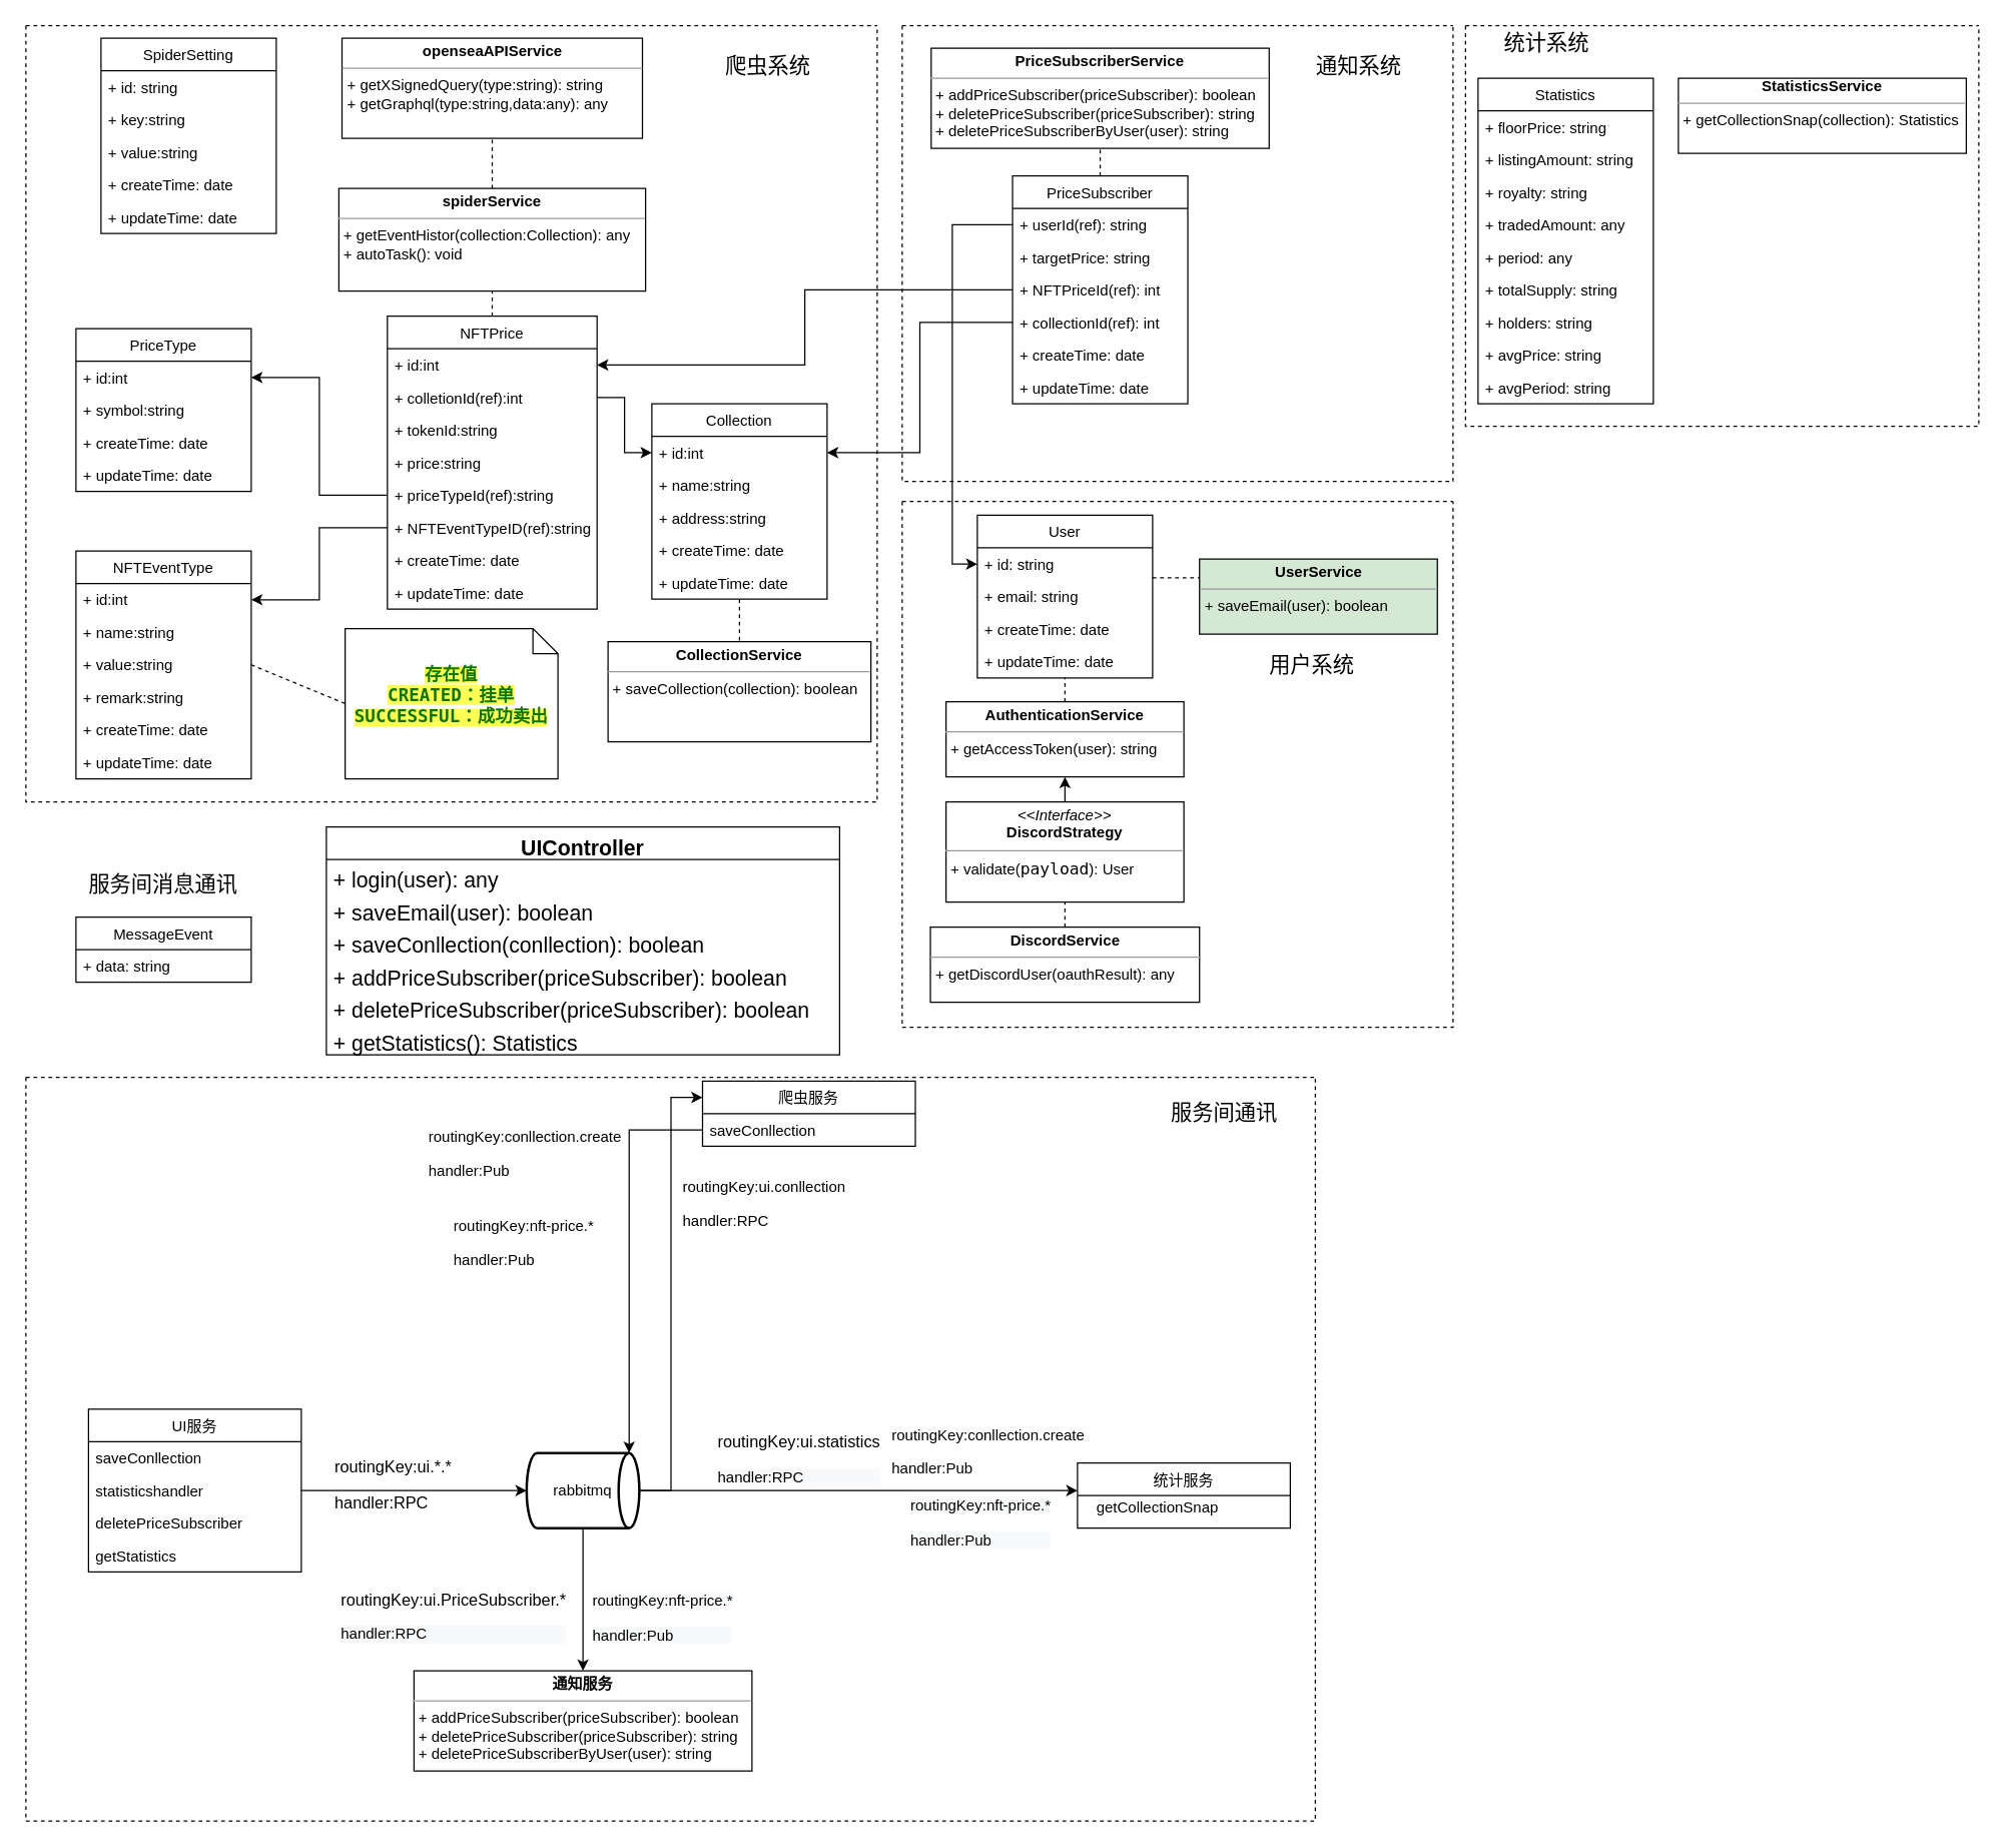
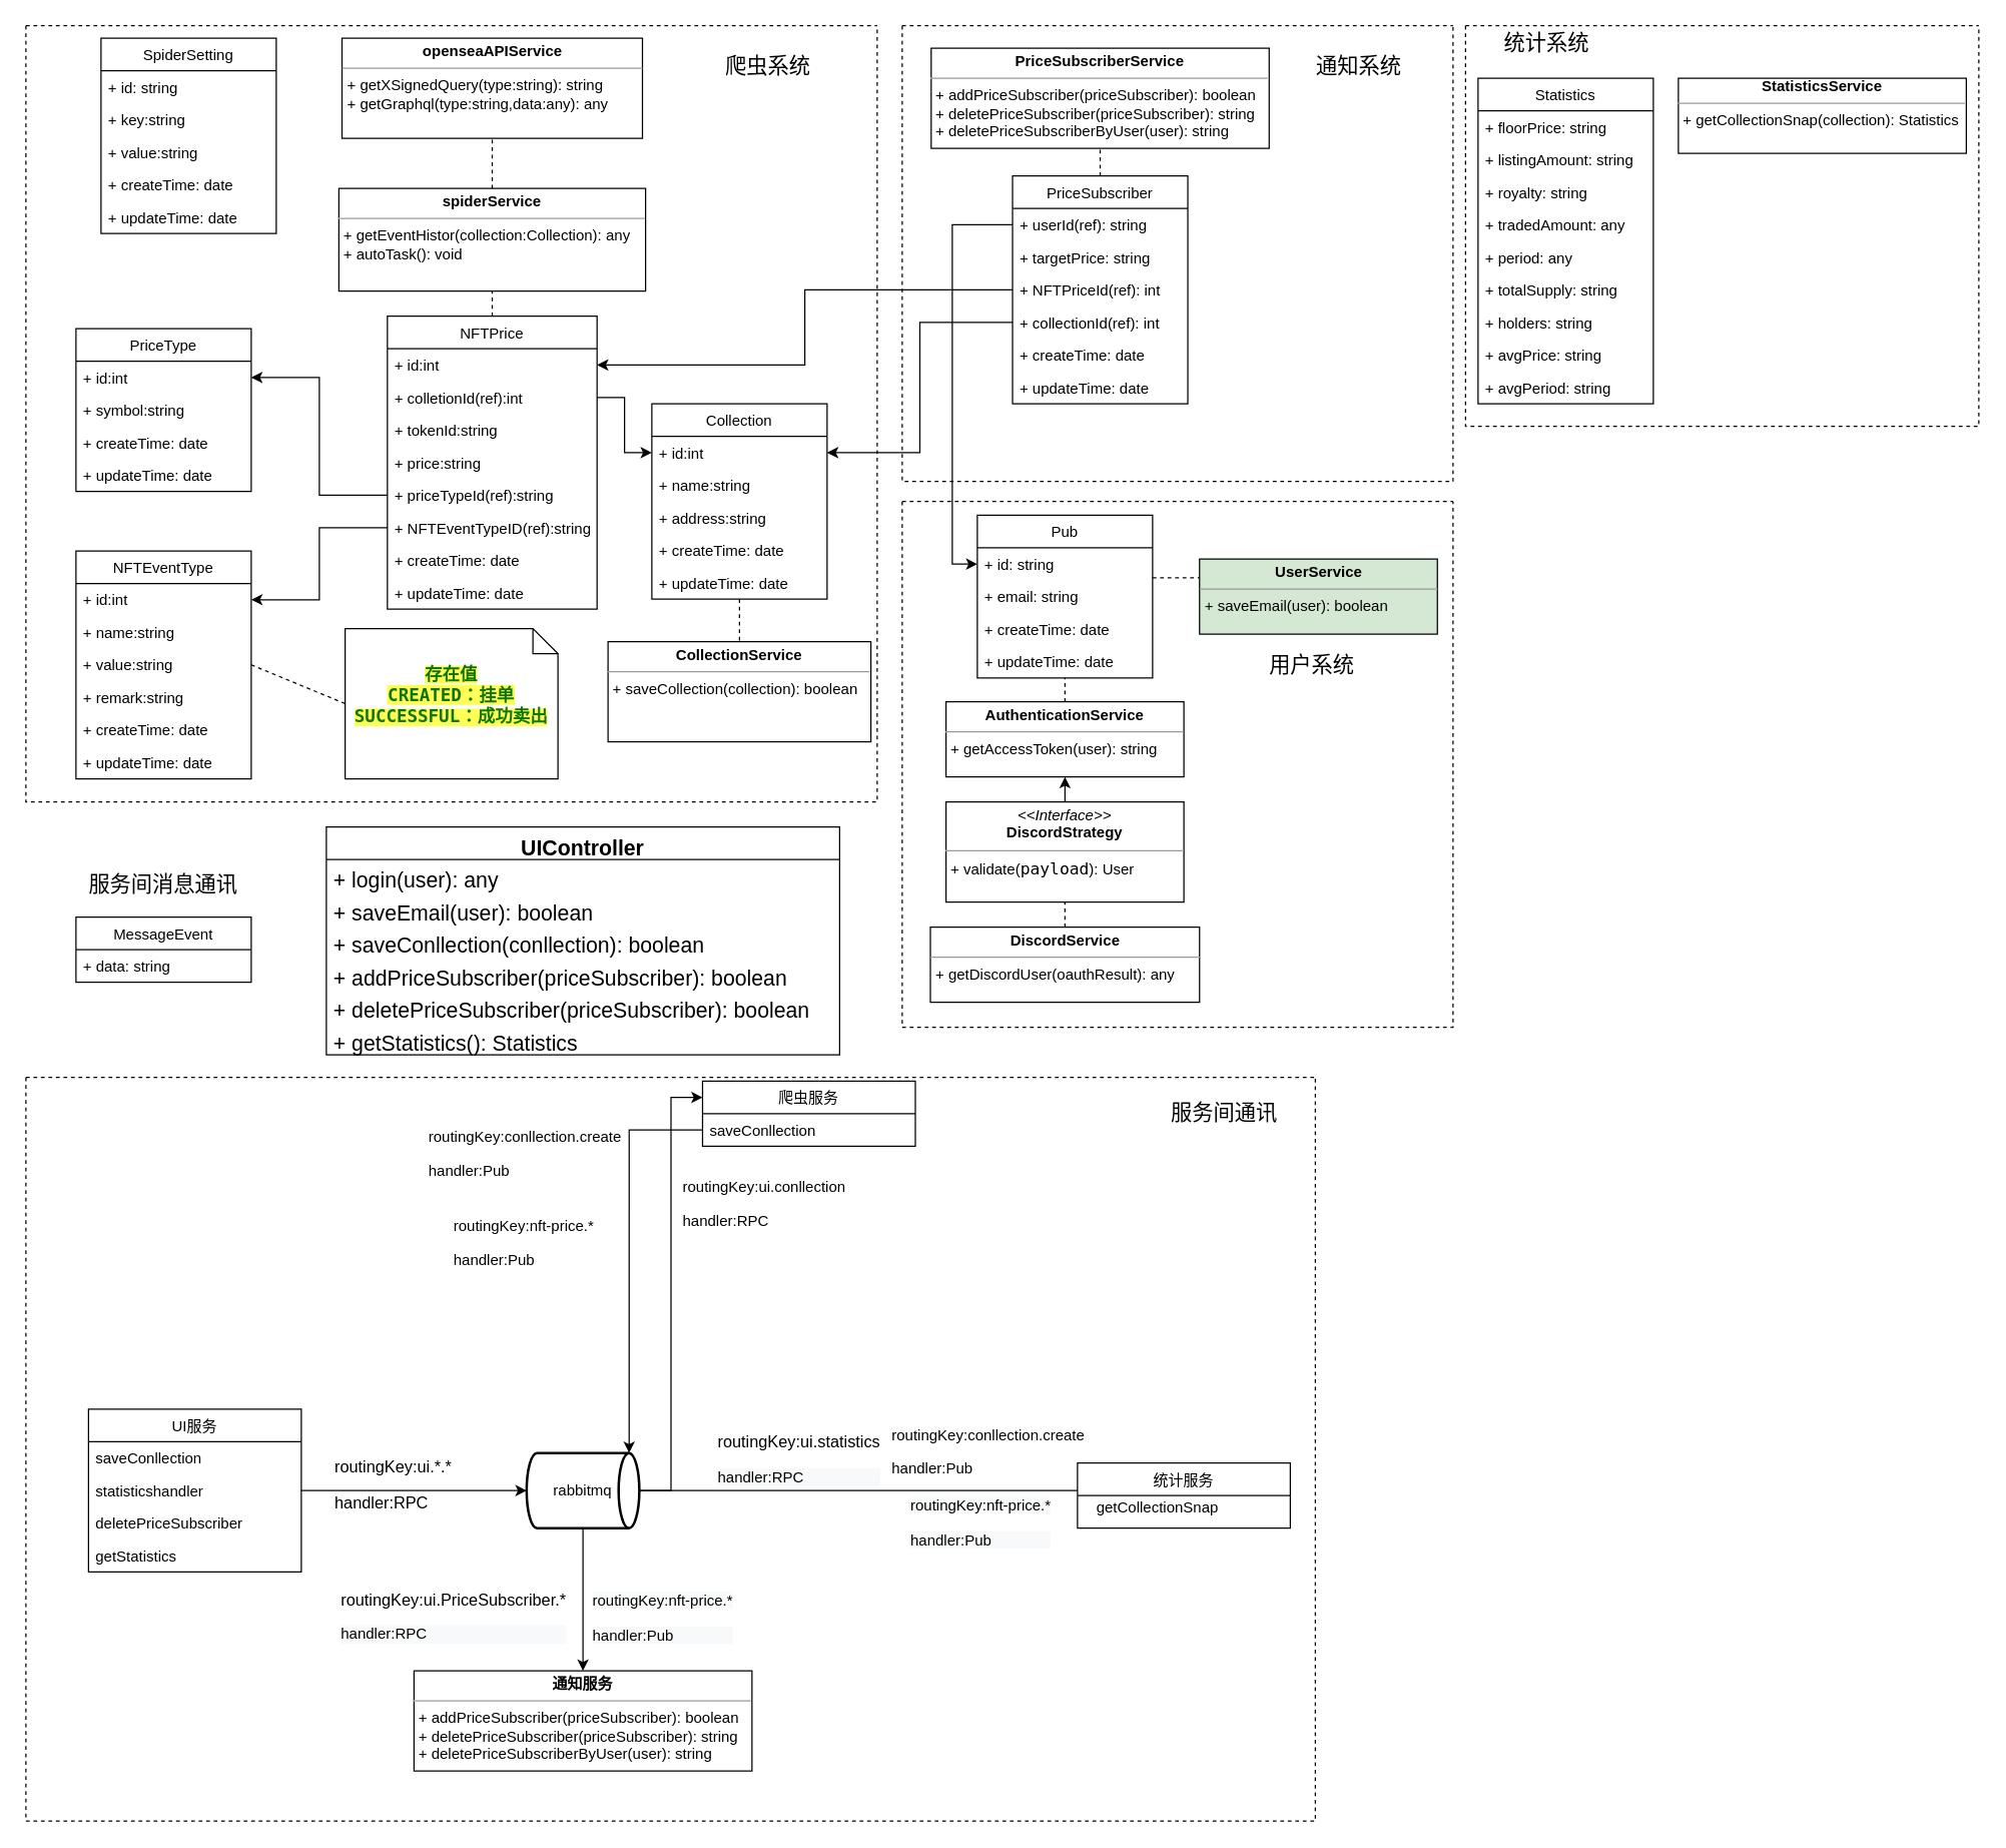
- <mxCell id="65" value="User" style="swimlane;fontStyle=0;childLayout=stackLayout;horizontal=1;startSize=26;fillColor=none;horizontalStack=0;resizeParent=1;resizeParentMax=0;resizeLast=0;collapsible=1;marginBottom=0;" parent="64" vertex="1"><mxGeometry x="60" y="11" width="140" height="130" as="geometry" /></mxCell>
+ <mxCell id="65" value="Pub" style="swimlane;fontStyle=0;childLayout=stackLayout;horizontal=1;startSize=26;fillColor=none;horizontalStack=0;resizeParent=1;resizeParentMax=0;resizeLast=0;collapsible=1;marginBottom=0;" parent="64" vertex="1"><mxGeometry x="60" y="11" width="140" height="130" as="geometry" /></mxCell>
- <mxCell id="125" style="edgeStyle=orthogonalEdgeStyle;rounded=0;orthogonalLoop=1;jettySize=auto;html=1;exitX=1;exitY=0.5;exitDx=0;exitDy=0;exitPerimeter=0;fontFamily=Helvetica;fontSize=12;fontColor=#000000;" edge="1" parent="100" source="112" target="124"><mxGeometry relative="1" as="geometry"><Array as="points"><mxPoint x="530" y="330" /><mxPoint x="530" y="330" /></Array></mxGeometry></mxCell>
+ <mxCell id="125" style="edgeStyle=orthogonalEdgeStyle;rounded=0;orthogonalLoop=1;jettySize=auto;html=1;exitX=1;exitY=0.5;exitDx=0;exitDy=0;exitPerimeter=0;fontFamily=Helvetica;fontSize=12;fontColor=#000000;endArrow=none;" edge="1" parent="100" source="112" target="124"><mxGeometry relative="1" as="geometry"><Array as="points"><mxPoint x="530" y="330" /><mxPoint x="530" y="330" /></Array></mxGeometry></mxCell>
